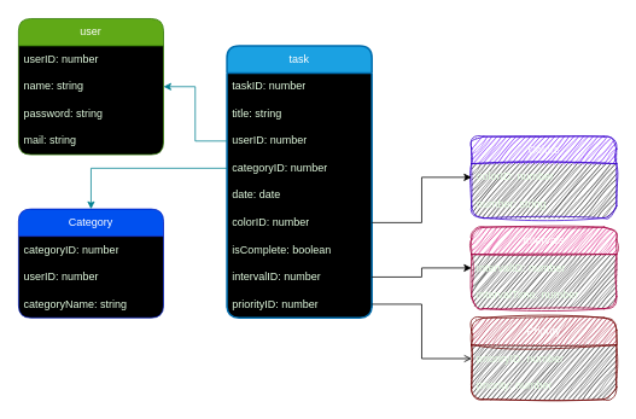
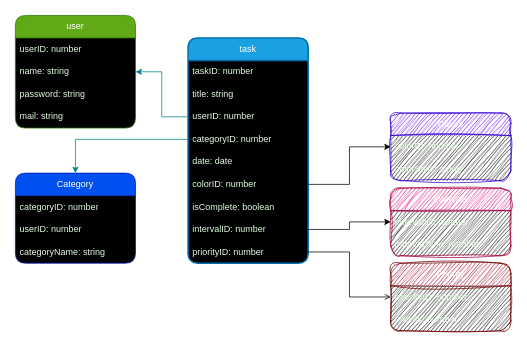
- <mxCell id="25" value="number: string" style="text;strokeColor=none;fillColor=none;align=left;verticalAlign=middle;spacingLeft=4;spacingRight=4;overflow=hidden;points=[[0,0.5],[1,0.5]];portConstraint=eastwest;rotatable=0;whiteSpace=wrap;html=1;labelBackgroundColor=none;fontColor=#E4FDE1;rounded=1;" vertex="1" parent="23"><mxGeometry y="60" width="160" height="30" as="geometry" /></mxCell>
+ <mxCell id="25" value="colorStyle: string" style="text;strokeColor=none;fillColor=none;align=left;verticalAlign=middle;spacingLeft=4;spacingRight=4;overflow=hidden;points=[[0,0.5],[1,0.5]];portConstraint=eastwest;rotatable=0;whiteSpace=wrap;html=1;labelBackgroundColor=none;fontColor=#E4FDE1;rounded=1;" vertex="1" parent="23"><mxGeometry y="60" width="160" height="30" as="geometry" /></mxCell>
